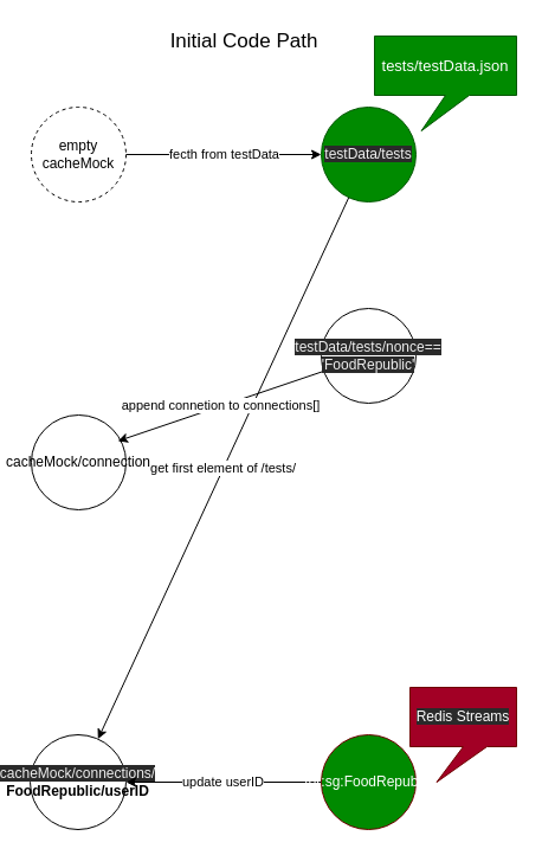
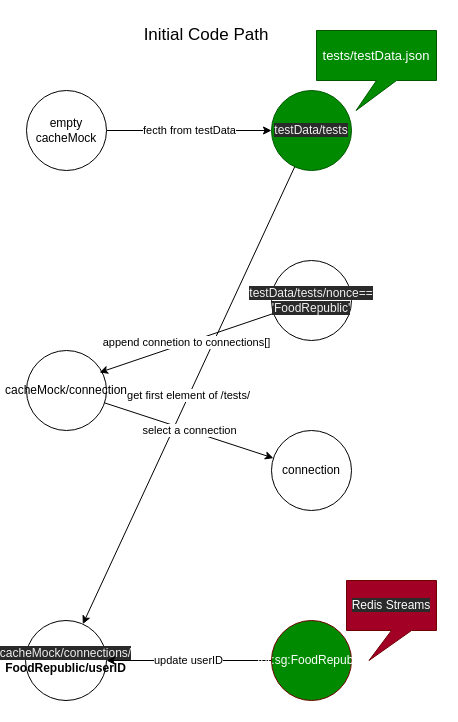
- <mxCell id="3" value="empty&lt;br&gt;cacheMock" style="ellipse;whiteSpace=wrap;html=1;aspect=fixed;dashed=1;" parent="1" vertex="1"><mxGeometry x="21" y="90" width="80" height="80" as="geometry" /></mxCell>
+ <mxCell id="3" value="empty&lt;br&gt;cacheMock" style="ellipse;whiteSpace=wrap;html=1;aspect=fixed;" parent="1" vertex="1"><mxGeometry x="21" y="90" width="80" height="80" as="geometry" /></mxCell>
+ <mxCell id="7" value="select a connection" style="edgeStyle=none;html=1;" parent="1" source="8" target="9" edge="1"><mxGeometry relative="1" as="geometry" /></mxCell>
+ <mxCell id="9" value="connection" style="ellipse;whiteSpace=wrap;html=1;aspect=fixed;" parent="1" vertex="1"><mxGeometry x="266" y="430" width="80" height="80" as="geometry" /></mxCell>
